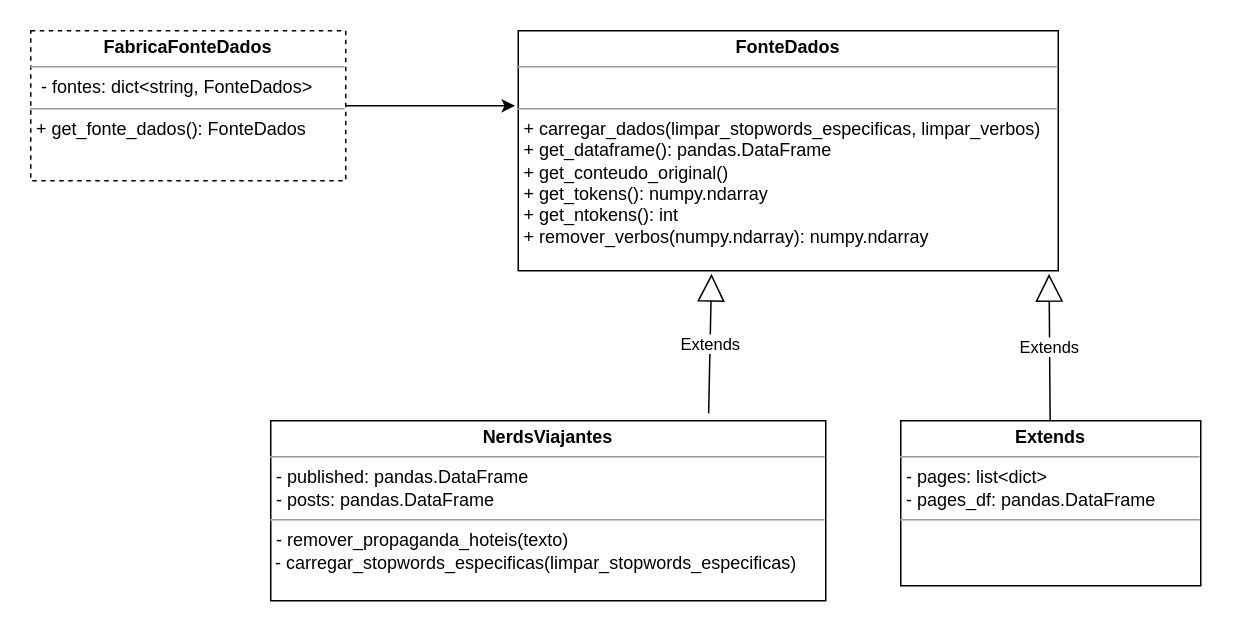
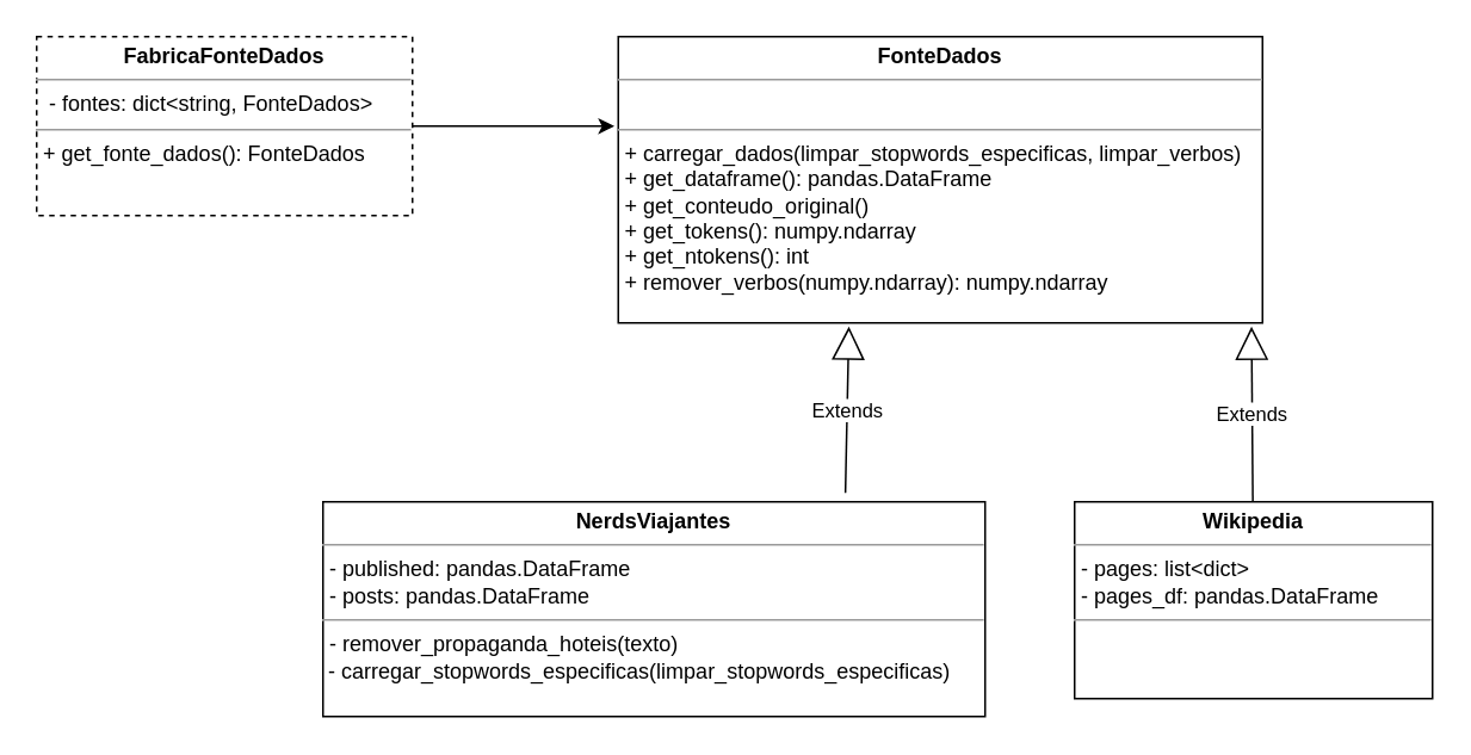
- <mxCell id="3" value="&lt;p style=&quot;margin: 0px ; margin-top: 4px ; text-align: center&quot;&gt;&lt;b&gt;Extends&lt;/b&gt;&lt;/p&gt;&lt;hr size=&quot;1&quot;&gt;&lt;p style=&quot;margin: 0px ; margin-left: 4px&quot;&gt;- pages: list&amp;lt;dict&amp;gt;&lt;/p&gt;&lt;p style=&quot;margin: 0px ; margin-left: 4px&quot;&gt;- pages_df: pandas.DataFrame&lt;br&gt;&lt;/p&gt;&lt;hr size=&quot;1&quot;&gt;&lt;p style=&quot;margin: 0px ; margin-left: 4px&quot;&gt;&lt;br&gt;&lt;/p&gt;" style="verticalAlign=top;align=left;overflow=fill;fontSize=12;fontFamily=Helvetica;html=1;" vertex="1" parent="1"><mxGeometry x="600" y="280" width="200" height="110" as="geometry" /></mxCell>
+ <mxCell id="3" value="&lt;p style=&quot;margin: 0px ; margin-top: 4px ; text-align: center&quot;&gt;&lt;b&gt;Wikipedia&lt;/b&gt;&lt;/p&gt;&lt;hr size=&quot;1&quot;&gt;&lt;p style=&quot;margin: 0px ; margin-left: 4px&quot;&gt;- pages: list&amp;lt;dict&amp;gt;&lt;/p&gt;&lt;p style=&quot;margin: 0px ; margin-left: 4px&quot;&gt;- pages_df: pandas.DataFrame&lt;br&gt;&lt;/p&gt;&lt;hr size=&quot;1&quot;&gt;&lt;p style=&quot;margin: 0px ; margin-left: 4px&quot;&gt;&lt;br&gt;&lt;/p&gt;" style="verticalAlign=top;align=left;overflow=fill;fontSize=12;fontFamily=Helvetica;html=1;" vertex="1" parent="1"><mxGeometry x="600" y="280" width="200" height="110" as="geometry" /></mxCell>
